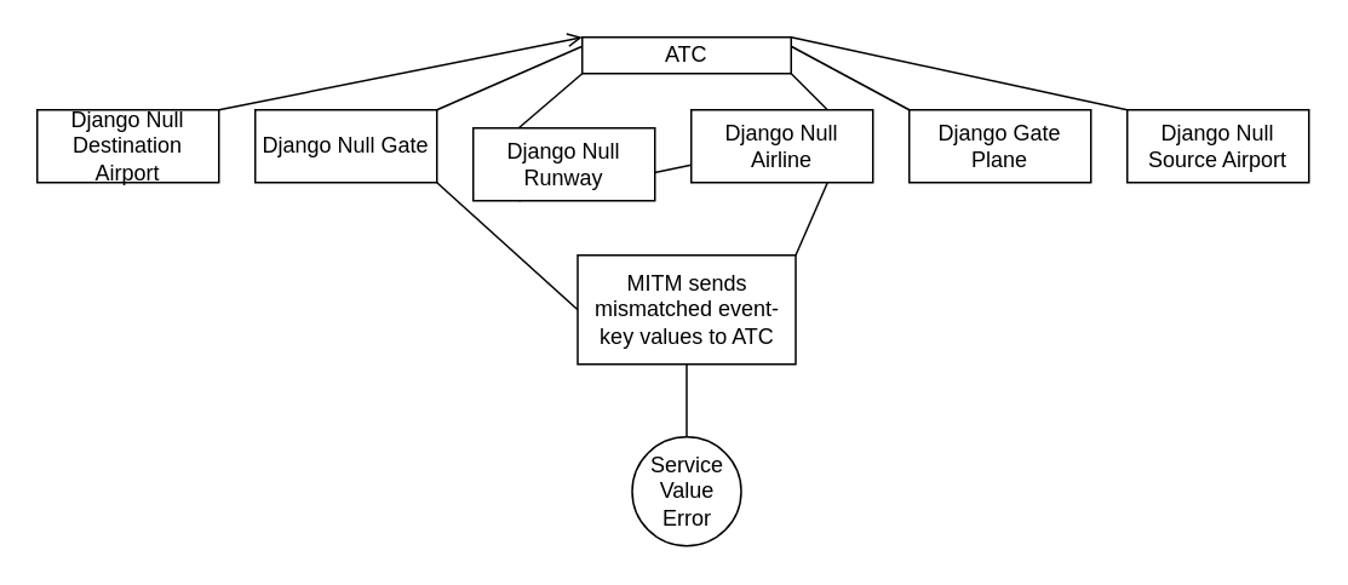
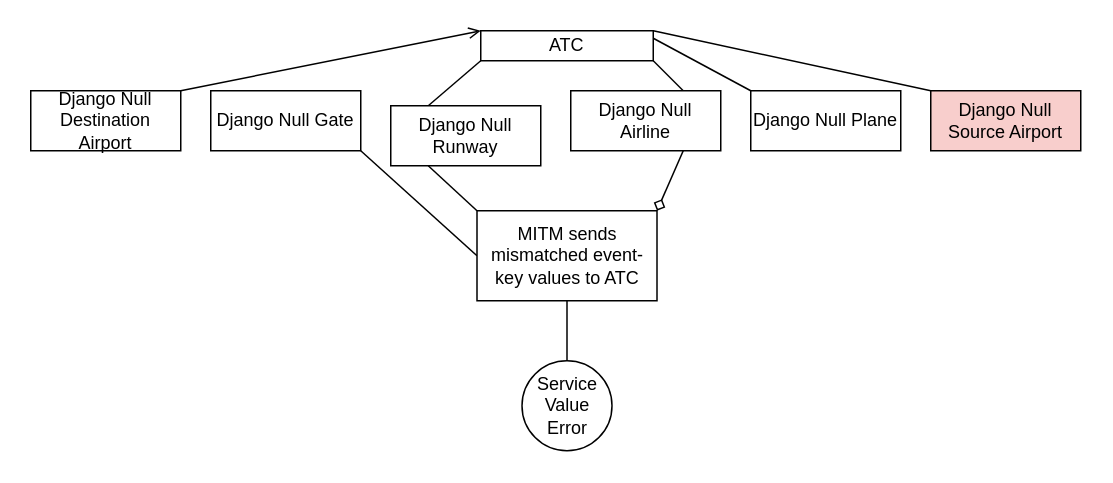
- <mxCell id="5" style="edgeStyle=none;rounded=0;orthogonalLoop=1;jettySize=auto;html=1;exitX=1;exitY=0;exitDx=0;exitDy=0;entryX=0;entryY=0.25;entryDx=0;entryDy=0;endArrow=none;endFill=0;" edge="1" parent="1" source="7" target="2"><mxGeometry relative="1" as="geometry" /></mxCell>
- <mxCell id="15" value="Django Gate Plane" style="rounded=0;whiteSpace=wrap;html=1;" vertex="1" parent="1"><mxGeometry x="500" y="60" width="100" height="40" as="geometry" /></mxCell>
+ <mxCell id="15" value="Django Null Plane" style="rounded=0;whiteSpace=wrap;html=1;" vertex="1" parent="1"><mxGeometry x="500" y="60" width="100" height="40" as="geometry" /></mxCell>
- <mxCell id="17" value="Django Null Source Airport" style="rounded=0;whiteSpace=wrap;html=1;" vertex="1" parent="1"><mxGeometry x="620" y="60" width="100" height="40" as="geometry" /></mxCell>
+ <mxCell id="17" value="Django Null Source Airport" style="rounded=0;whiteSpace=wrap;html=1;fillColor=#f8cecc;" vertex="1" parent="1"><mxGeometry x="620" y="60" width="100" height="40" as="geometry" /></mxCell>
- <mxCell id="9" style="edgeStyle=none;rounded=0;orthogonalLoop=1;jettySize=auto;html=1;exitX=0.25;exitY=1;exitDx=0;exitDy=0;endArrow=none;endFill=0;" edge="1" parent="1" source="10" target="13"><mxGeometry relative="1" as="geometry" /></mxCell>
+ <mxCell id="9" style="edgeStyle=none;rounded=0;orthogonalLoop=1;jettySize=auto;html=1;exitX=0.25;exitY=1;exitDx=0;exitDy=0;entryX=0;entryY=0;entryDx=0;entryDy=0;endArrow=none;endFill=0;" edge="1" parent="1" source="10" target="19"><mxGeometry relative="1" as="geometry" /></mxCell>
- <mxCell id="12" style="edgeStyle=none;rounded=0;orthogonalLoop=1;jettySize=auto;html=1;exitX=0.75;exitY=1;exitDx=0;exitDy=0;entryX=1;entryY=0;entryDx=0;entryDy=0;endArrow=none;endFill=0;" edge="1" parent="1" source="13" target="19"><mxGeometry relative="1" as="geometry" /></mxCell>
+ <mxCell id="12" style="edgeStyle=none;rounded=0;orthogonalLoop=1;jettySize=auto;html=1;exitX=0.75;exitY=1;exitDx=0;exitDy=0;entryX=1;entryY=0;entryDx=0;entryDy=0;endArrow=diamond;endFill=0;" edge="1" parent="1" source="13" target="19"><mxGeometry relative="1" as="geometry" /></mxCell>
